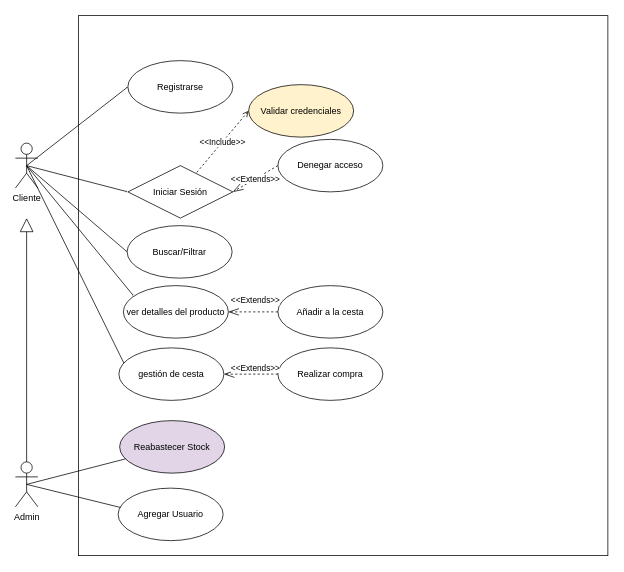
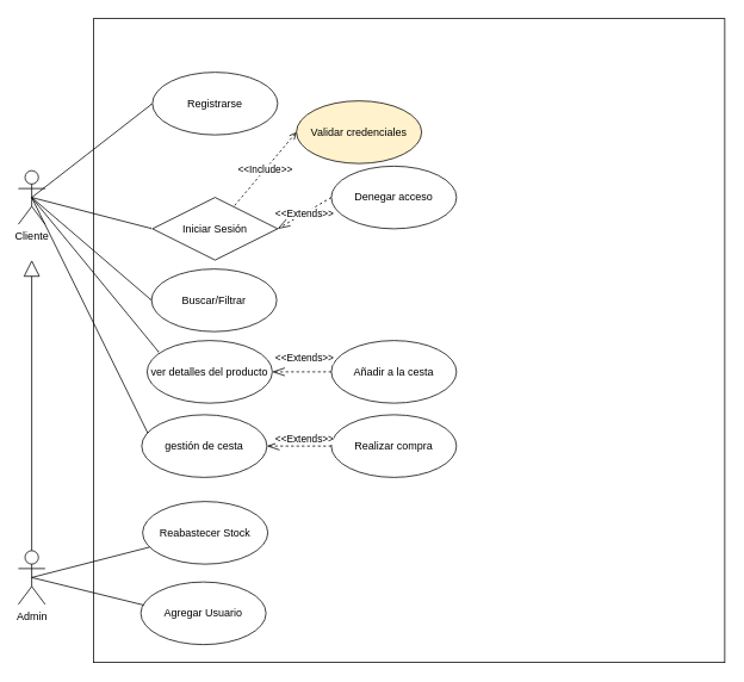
- <mxCell id="7" value="Reabastecer Stock" style="ellipse;whiteSpace=wrap;html=1;fillColor=#e1d5e7;" parent="1" vertex="1"><mxGeometry x="159" y="560" width="140" height="70" as="geometry" /></mxCell>
+ <mxCell id="7" value="Reabastecer Stock" style="ellipse;whiteSpace=wrap;html=1;" parent="1" vertex="1"><mxGeometry x="159" y="560" width="140" height="70" as="geometry" /></mxCell>
